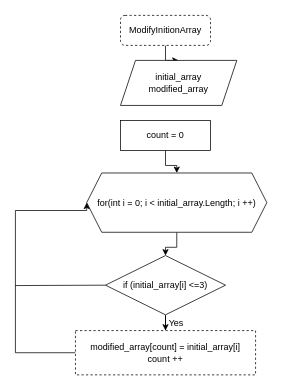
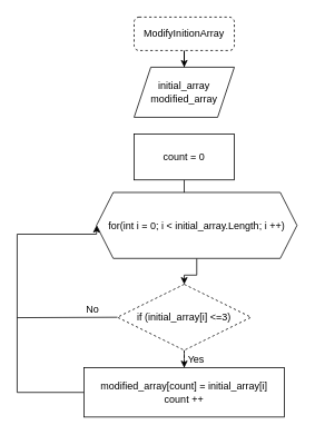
- <mxCell id="4" value="initial_array&lt;br&gt;modified_array" style="shape=parallelogram;perimeter=parallelogramPerimeter;whiteSpace=wrap;html=1;fixedSize=1;size=20;" vertex="1" parent="1"><mxGeometry x="160" y="80" width="155" height="60" as="geometry" /></mxCell>
+ <mxCell id="4" value="initial_array&lt;br&gt;modified_array" style="shape=parallelogram;perimeter=parallelogramPerimeter;whiteSpace=wrap;html=1;fixedSize=1;size=20;" vertex="1" parent="1"><mxGeometry x="160" y="80" width="120" height="60" as="geometry" /></mxCell>
- <mxCell id="6" value="count = 0" style="rounded=0;whiteSpace=wrap;html=1;" vertex="1" parent="1"><mxGeometry x="160" y="160" width="120" height="40" as="geometry" /></mxCell>
+ <mxCell id="6" value="count = 0" style="rounded=0;whiteSpace=wrap;html=1;" vertex="1" parent="1"><mxGeometry x="160" y="160" width="120" height="55" as="geometry" /></mxCell>
+ <mxCell id="14" value="No" style="text;html=1;align=center;verticalAlign=middle;resizable=0;points=[];autosize=1;strokeColor=none;" vertex="1" parent="1"><mxGeometry x="95" y="360" width="30" height="20" as="geometry" /></mxCell>
- <mxCell id="10" value="if (initial_array[i] &amp;lt;=3)" style="rhombus;whiteSpace=wrap;html=1;" vertex="1" parent="1"><mxGeometry x="140" y="340" width="160" height="79" as="geometry" /></mxCell>
+ <mxCell id="10" value="if (initial_array[i] &amp;lt;=3)" style="rhombus;whiteSpace=wrap;html=1;dashed=1;" vertex="1" parent="1"><mxGeometry x="140" y="340" width="160" height="79" as="geometry" /></mxCell>
- <mxCell id="9" style="edgeStyle=orthogonalEdgeStyle;rounded=0;orthogonalLoop=1;jettySize=auto;html=1;entryX=0.5;entryY=0;entryDx=0;entryDy=0;" edge="1" parent="1" source="10" target="12"><mxGeometry relative="1" as="geometry" /></mxCell>
+ <mxCell id="9" style="edgeStyle=orthogonalEdgeStyle;rounded=0;orthogonalLoop=1;jettySize=auto;html=1;entryX=0.5;entryY=0;entryDx=0;entryDy=0;dashed=1;" edge="1" parent="1" source="10" target="12"><mxGeometry relative="1" as="geometry" /></mxCell>
- <mxCell id="12" value="modified_array[count] = initial_array[i]&lt;br&gt;count ++" style="rounded=0;whiteSpace=wrap;html=1;dashed=1;" vertex="1" parent="1"><mxGeometry x="100" y="440" width="240" height="59" as="geometry" /></mxCell>
+ <mxCell id="12" value="modified_array[count] = initial_array[i]&lt;br&gt;count ++" style="rounded=0;whiteSpace=wrap;html=1;" vertex="1" parent="1"><mxGeometry x="100" y="440" width="240" height="59" as="geometry" /></mxCell>
